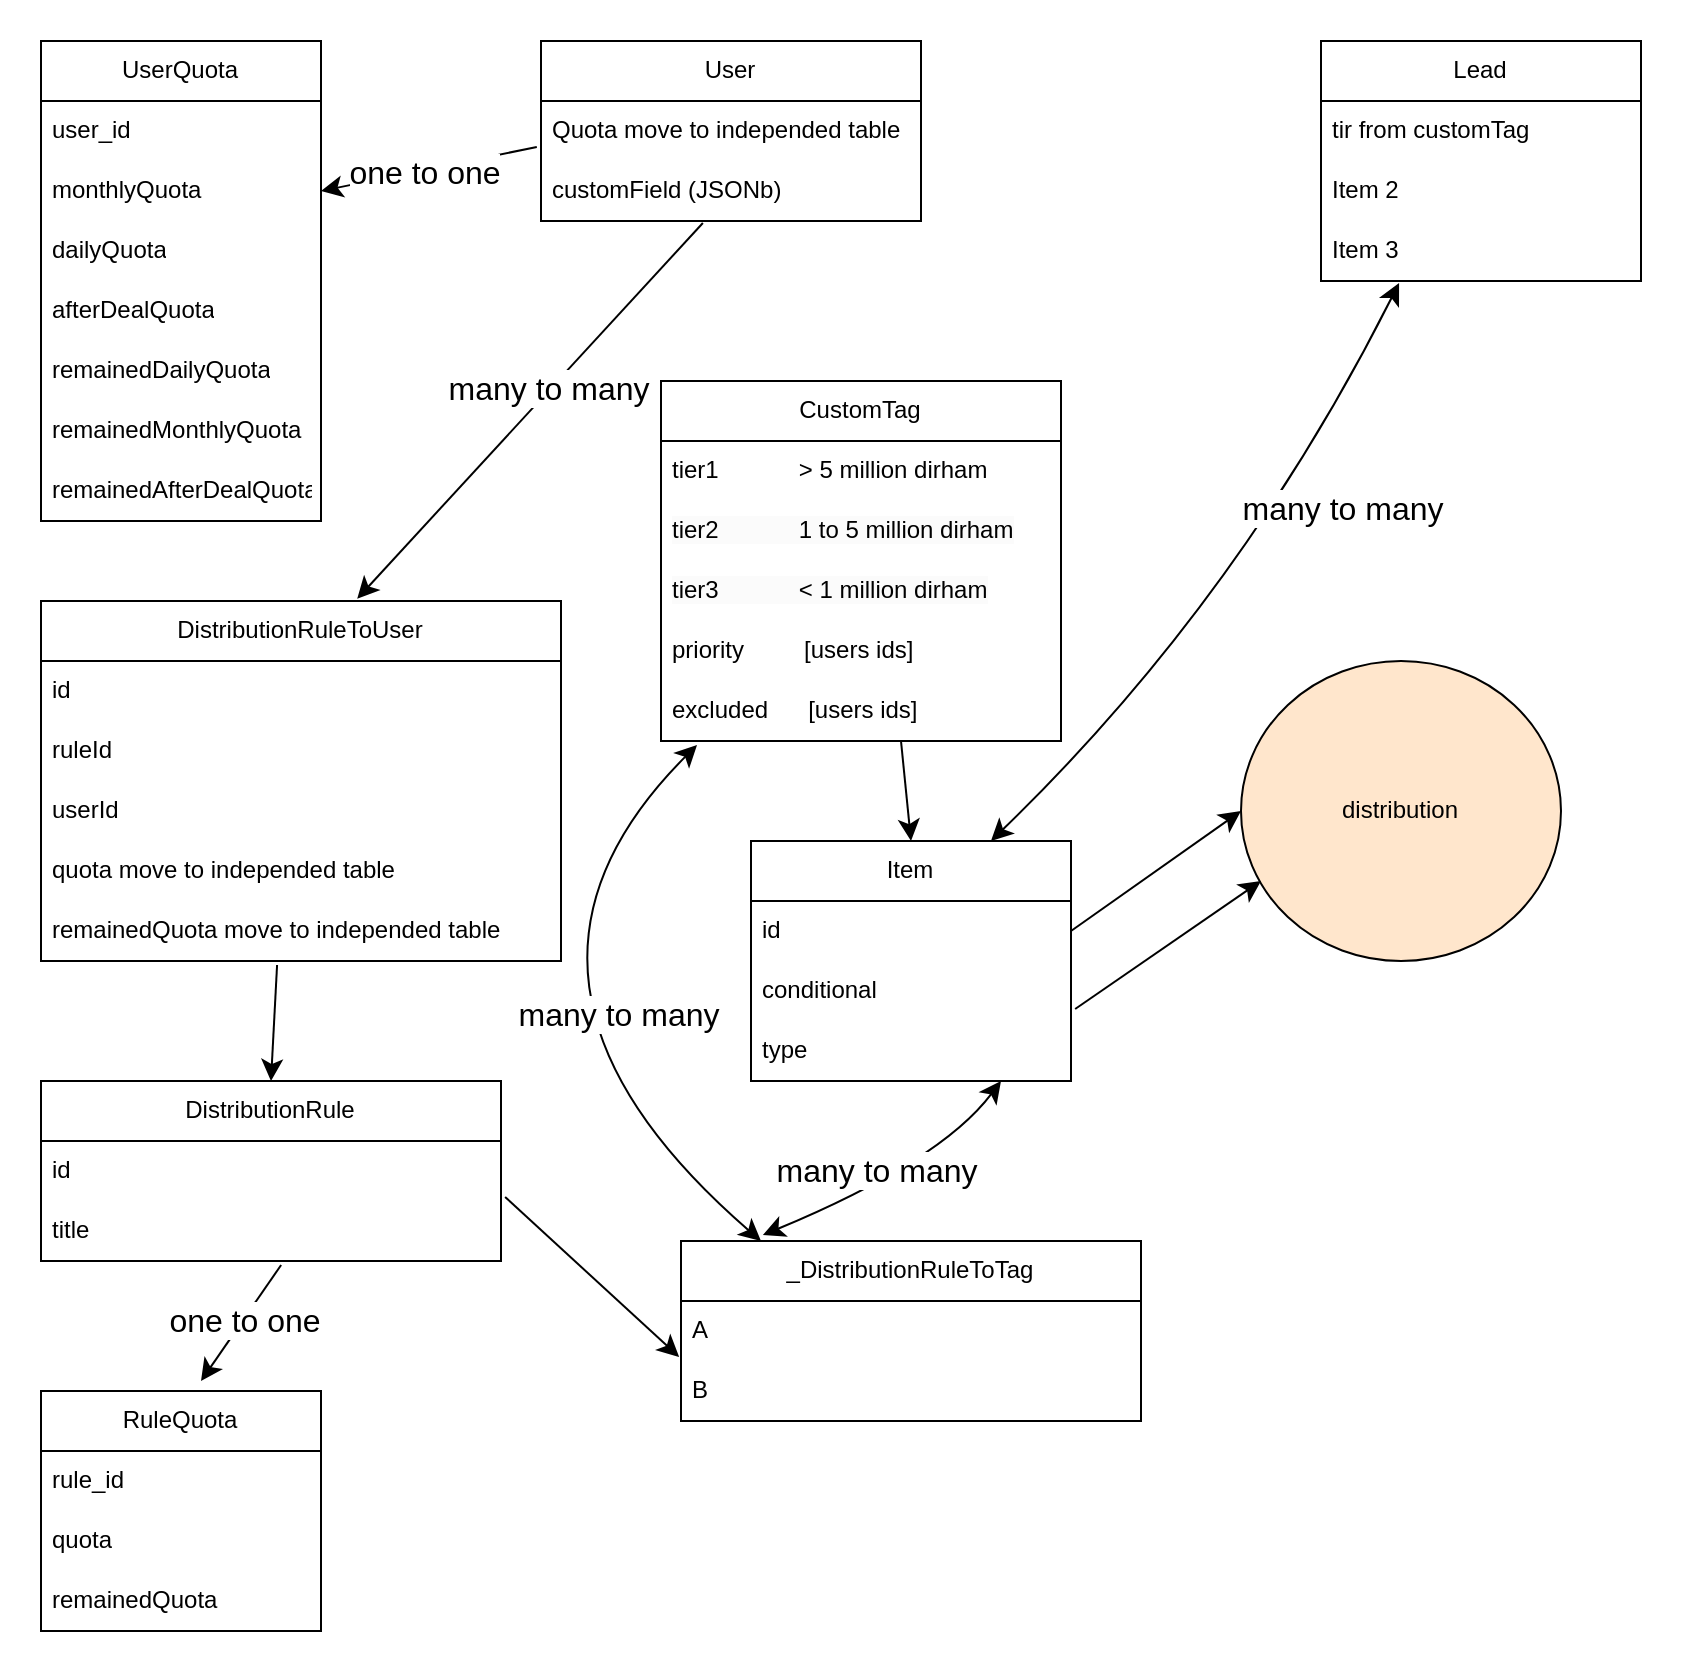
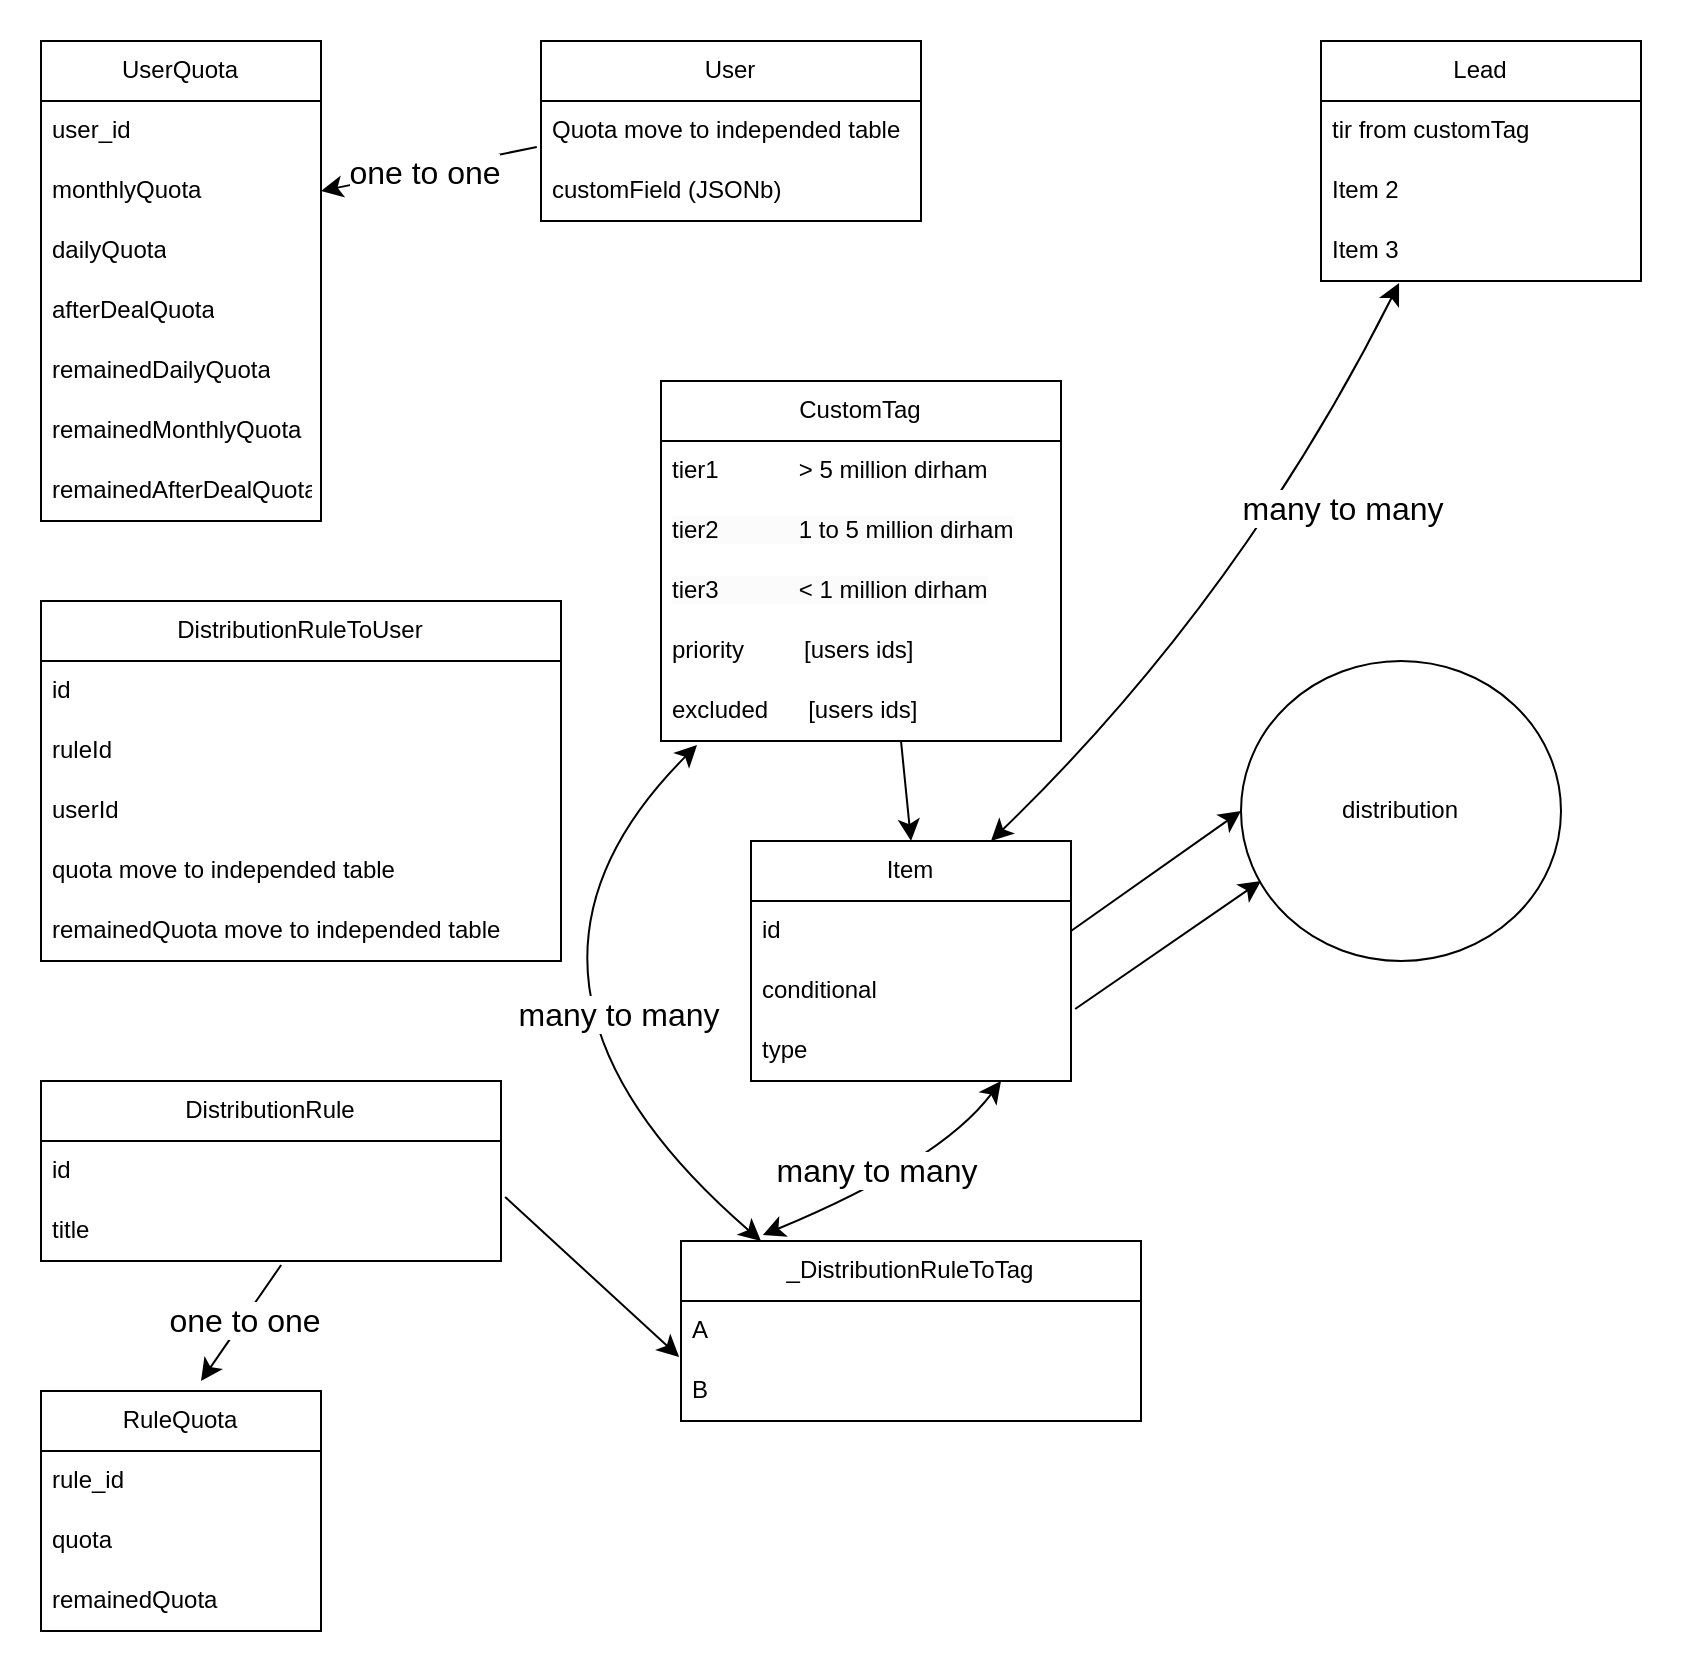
- <mxCell id="48" value="" style="endArrow=classic;html=1;rounded=0;fontSize=12;startSize=8;endSize=8;curved=1;entryX=0.608;entryY=-0.006;entryDx=0;entryDy=0;entryPerimeter=0;exitX=0.426;exitY=1.033;exitDx=0;exitDy=0;exitPerimeter=0;" parent="1" source="8" target="31" edge="1"><mxGeometry width="50" height="50" relative="1" as="geometry"><mxPoint x="430" y="470" as="sourcePoint" /><mxPoint x="480" y="420" as="targetPoint" /></mxGeometry></mxCell>
- <mxCell id="49" value="many to many" style="edgeLabel;html=1;align=center;verticalAlign=middle;resizable=0;points=[];fontSize=16;" parent="48" vertex="1" connectable="0"><mxGeometry x="-0.111" y="-1" relative="1" as="geometry"><mxPoint as="offset" /></mxGeometry></mxCell>
- <mxCell id="27" value="distribution" style="ellipse;whiteSpace=wrap;html=1;fillColor=#ffe6cc;" parent="1" vertex="1"><mxGeometry x="620" y="330" width="160" height="150" as="geometry" /></mxCell>
+ <mxCell id="27" value="distribution" style="ellipse;whiteSpace=wrap;html=1;" parent="1" vertex="1"><mxGeometry x="620" y="330" width="160" height="150" as="geometry" /></mxCell>
- <mxCell id="50" value="" style="endArrow=classic;html=1;rounded=0;fontSize=12;startSize=8;endSize=8;curved=1;entryX=0.5;entryY=0;entryDx=0;entryDy=0;exitX=0.454;exitY=1.067;exitDx=0;exitDy=0;exitPerimeter=0;" parent="1" source="36" target="28" edge="1"><mxGeometry width="50" height="50" relative="1" as="geometry"><mxPoint x="430" y="470" as="sourcePoint" /><mxPoint x="480" y="420" as="targetPoint" /></mxGeometry></mxCell>
